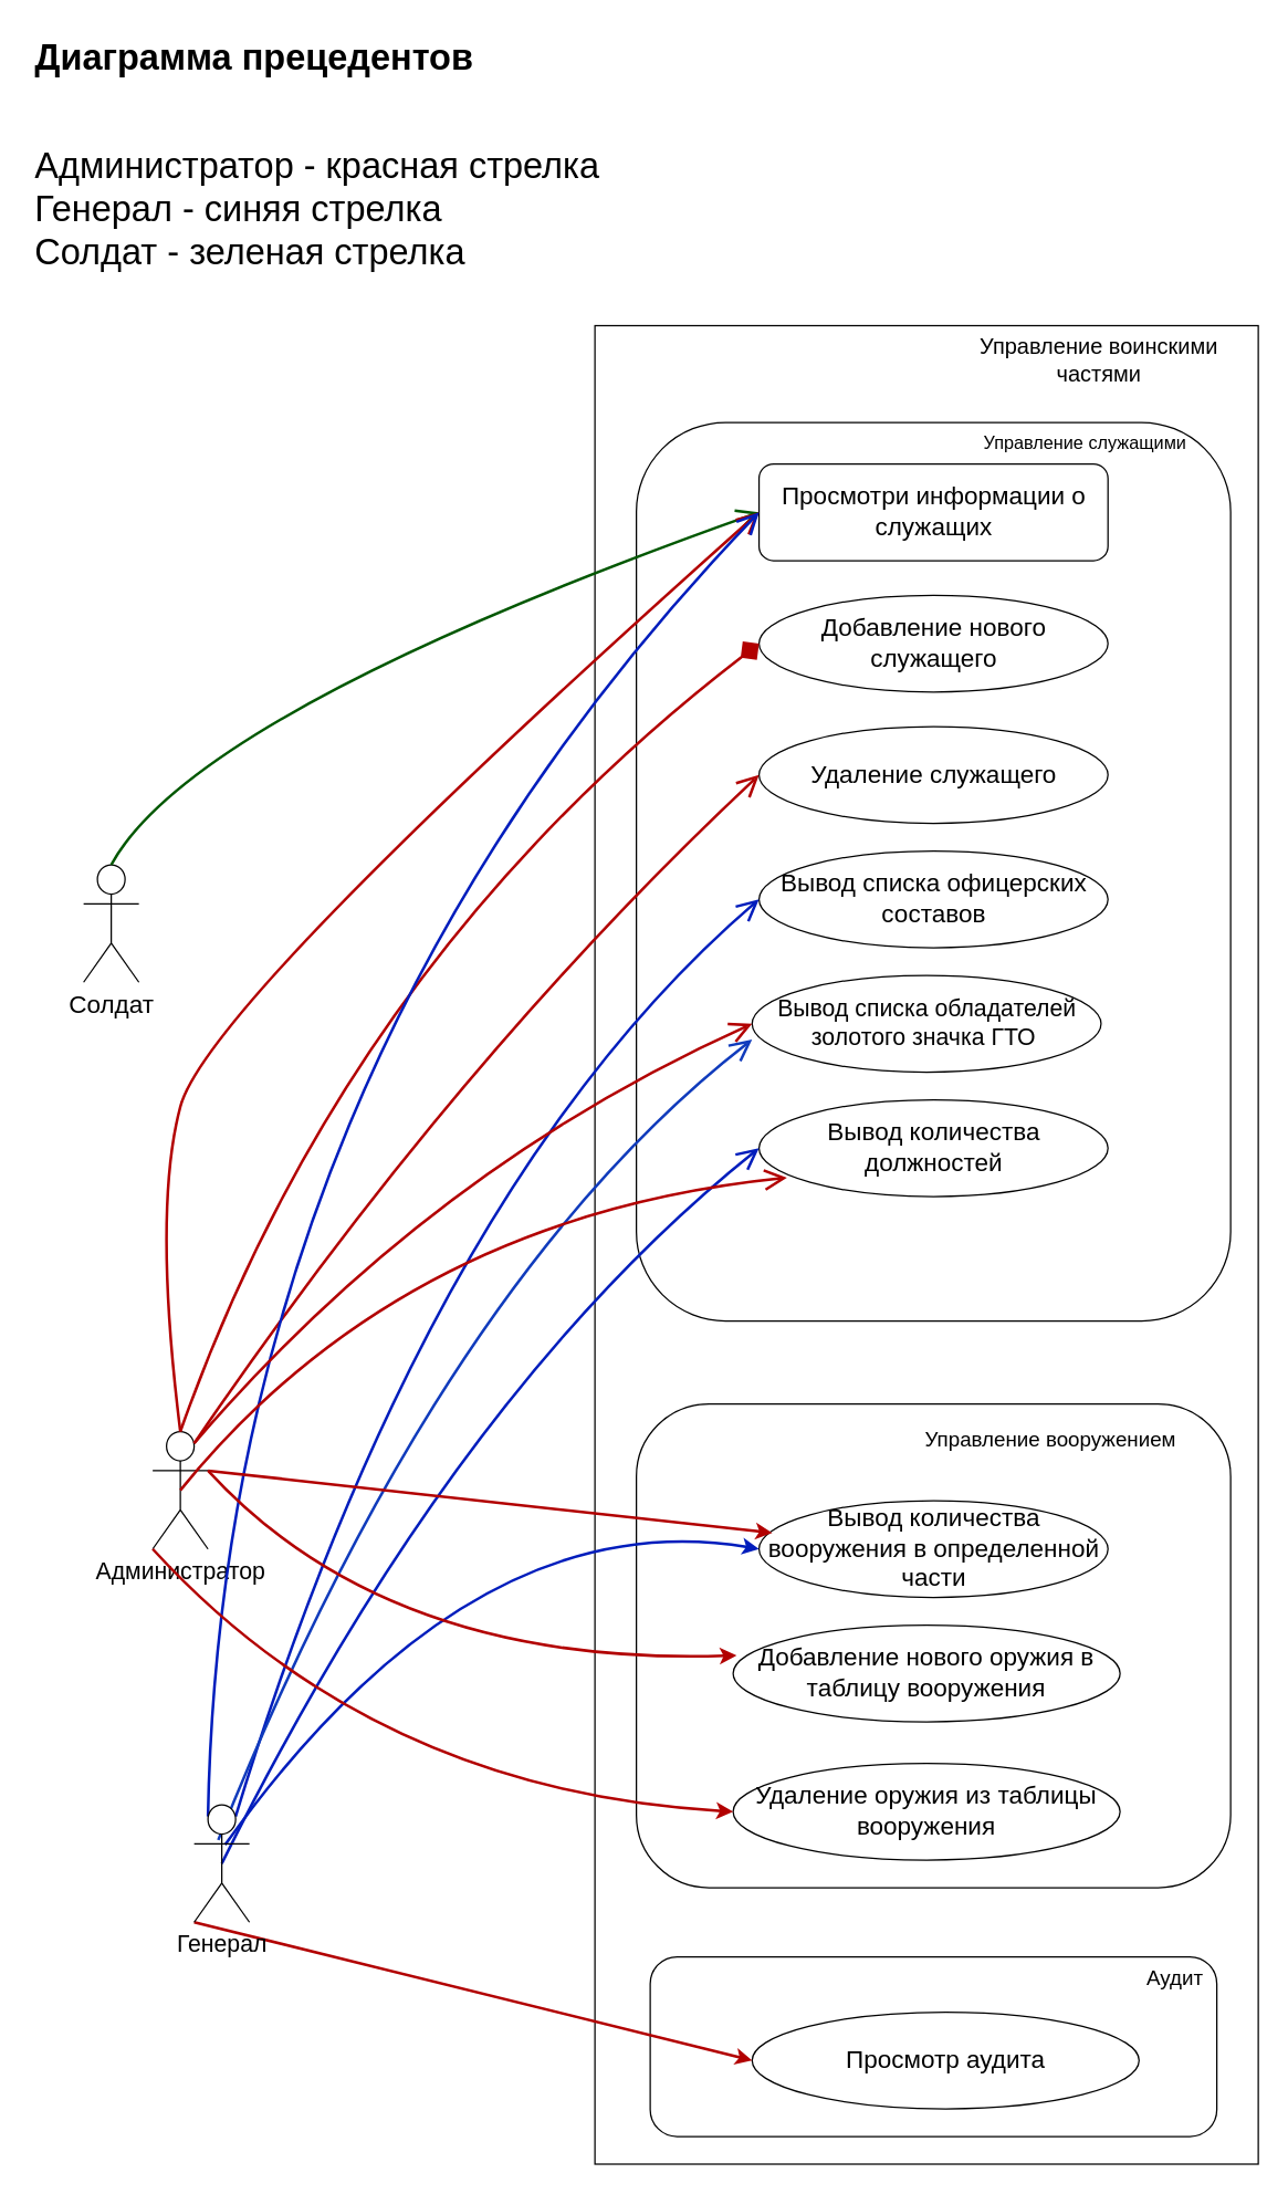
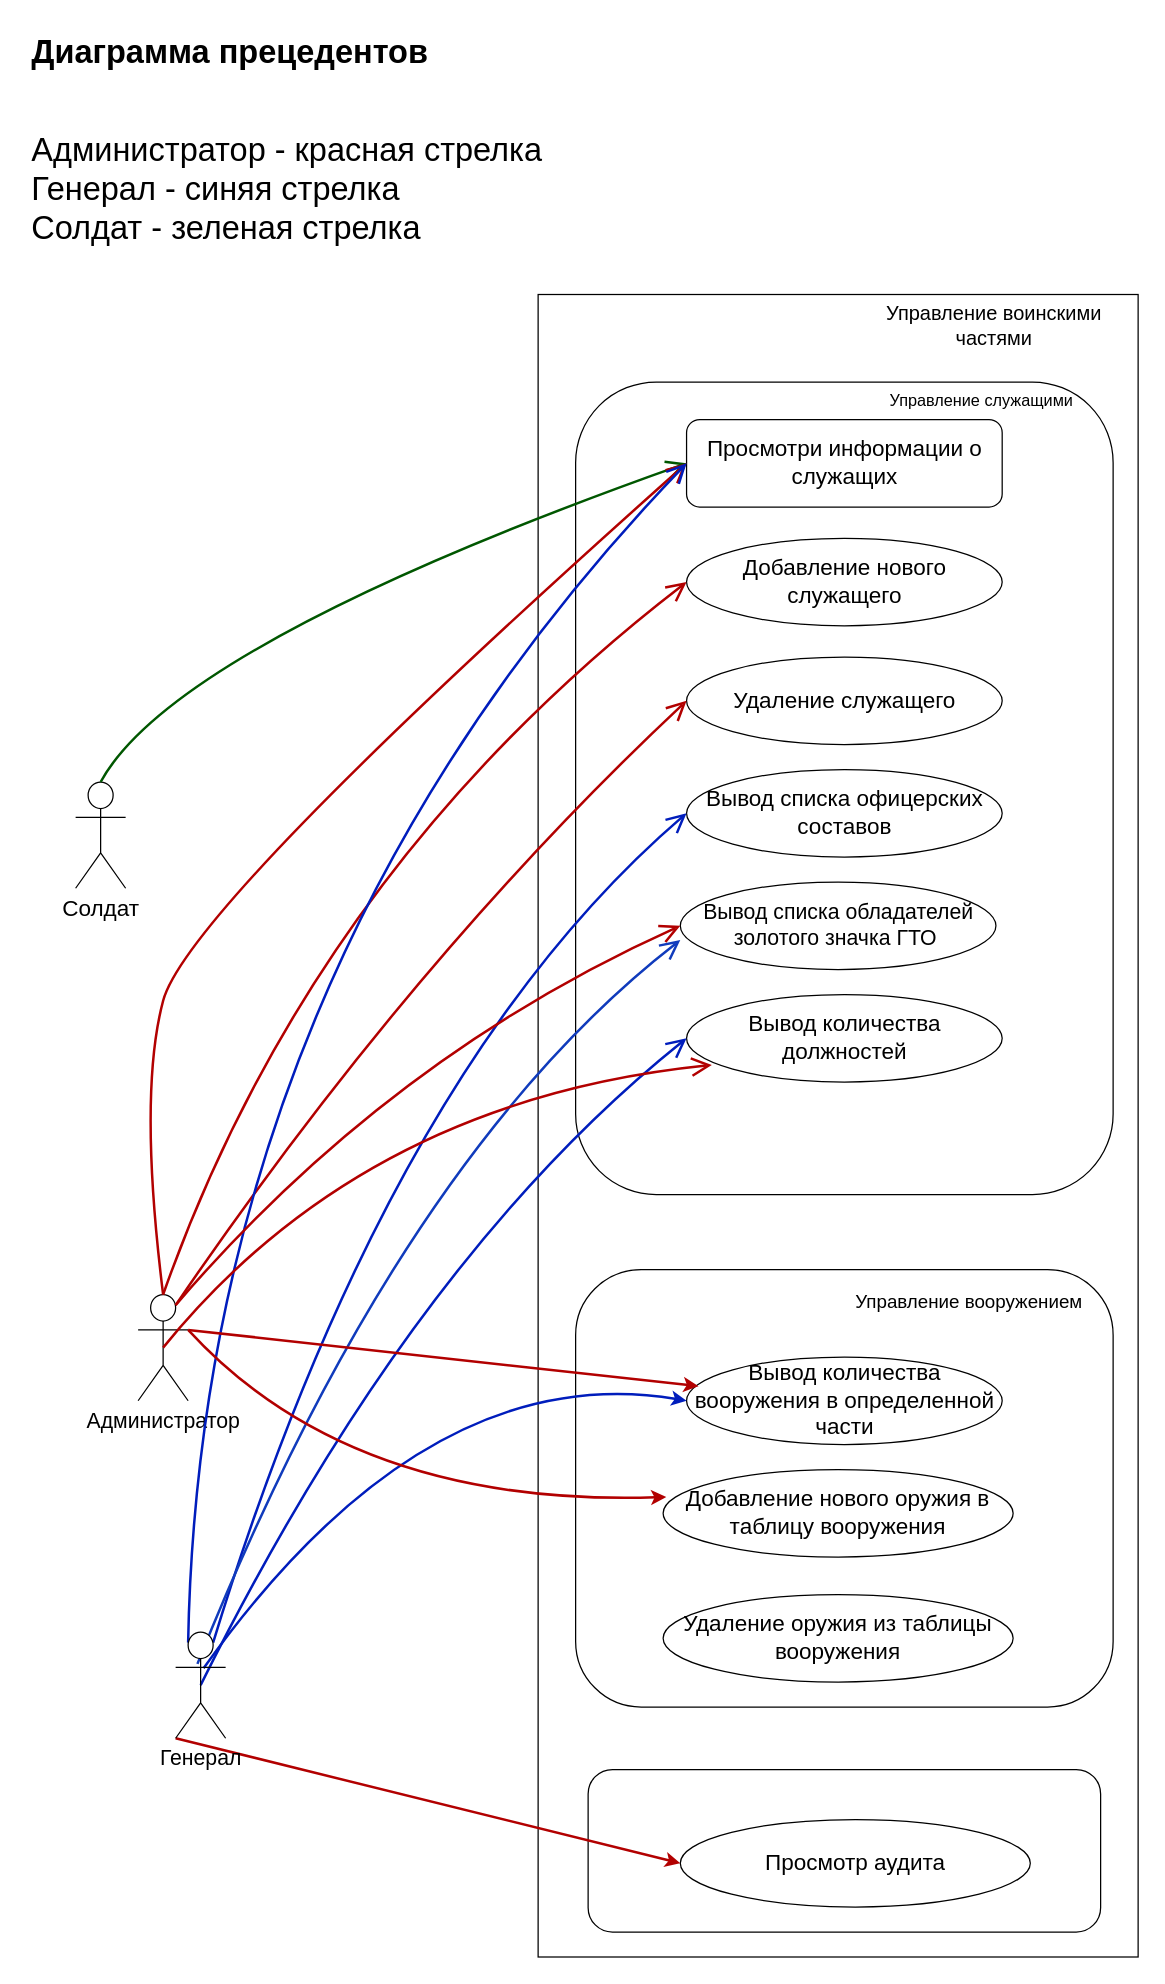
- <mxCell id="13" value="" style="endArrow=diamond;endFill=1;endSize=12;html=1;rounded=0;exitX=0.5;exitY=0;exitDx=0;exitDy=0;exitPerimeter=0;entryX=0;entryY=0.5;entryDx=0;entryDy=0;curved=1;fillColor=#e51400;strokeColor=#B20000;strokeWidth=2;" edge="1" parent="1" source="3" target="9"><mxGeometry width="160" relative="1" as="geometry"><mxPoint x="270" y="945" as="sourcePoint" /><mxPoint x="430" y="945" as="targetPoint" /><Array as="points"><mxPoint x="250" y="695" /></Array></mxGeometry></mxCell>
+ <mxCell id="13" value="" style="endArrow=open;endFill=1;endSize=12;html=1;rounded=0;exitX=0.5;exitY=0;exitDx=0;exitDy=0;exitPerimeter=0;entryX=0;entryY=0.5;entryDx=0;entryDy=0;curved=1;fillColor=#e51400;strokeColor=#B20000;strokeWidth=2;" edge="1" parent="1" source="3" target="9"><mxGeometry width="160" relative="1" as="geometry"><mxPoint x="270" y="945" as="sourcePoint" /><mxPoint x="430" y="945" as="targetPoint" /><Array as="points"><mxPoint x="250" y="695" /></Array></mxGeometry></mxCell>
- <mxCell id="24" value="&lt;font style=&quot;font-size: 15px;&quot;&gt;Управление вооружением&lt;/font&gt;" style="text;html=1;strokeColor=none;fillColor=none;align=center;verticalAlign=middle;whiteSpace=wrap;rounded=0;" vertex="1" parent="1"><mxGeometry x="645" y="1025" width="230" height="30" as="geometry" /></mxCell>
+ <mxCell id="24" value="&lt;font style=&quot;font-size: 15px;&quot;&gt;Управление вооружением&lt;/font&gt;" style="text;html=1;strokeColor=none;fillColor=none;align=center;verticalAlign=middle;whiteSpace=wrap;rounded=0;" vertex="1" parent="1"><mxGeometry x="660" y="1025" width="230" height="30" as="geometry" /></mxCell>
- <mxCell id="31" value="" style="endArrow=classic;html=1;rounded=0;curved=1;fillColor=#e51400;strokeColor=#B20000;strokeWidth=2;exitX=0;exitY=1;exitDx=0;exitDy=0;exitPerimeter=0;entryX=0;entryY=0.5;entryDx=0;entryDy=0;" edge="1" parent="1" source="3" target="29"><mxGeometry width="50" height="50" relative="1" as="geometry"><mxPoint x="270" y="1445" as="sourcePoint" /><mxPoint x="320" y="1395" as="targetPoint" /><Array as="points"><mxPoint x="270" y="1295" /></Array></mxGeometry></mxCell>
- <mxCell id="33" value="&lt;font style=&quot;font-size: 15px;&quot;&gt;Аудит&lt;/font&gt;" style="text;html=1;strokeColor=none;fillColor=none;align=center;verticalAlign=middle;whiteSpace=wrap;rounded=0;" vertex="1" parent="1"><mxGeometry x="820" y="1415" width="60" height="30" as="geometry" /></mxCell>
